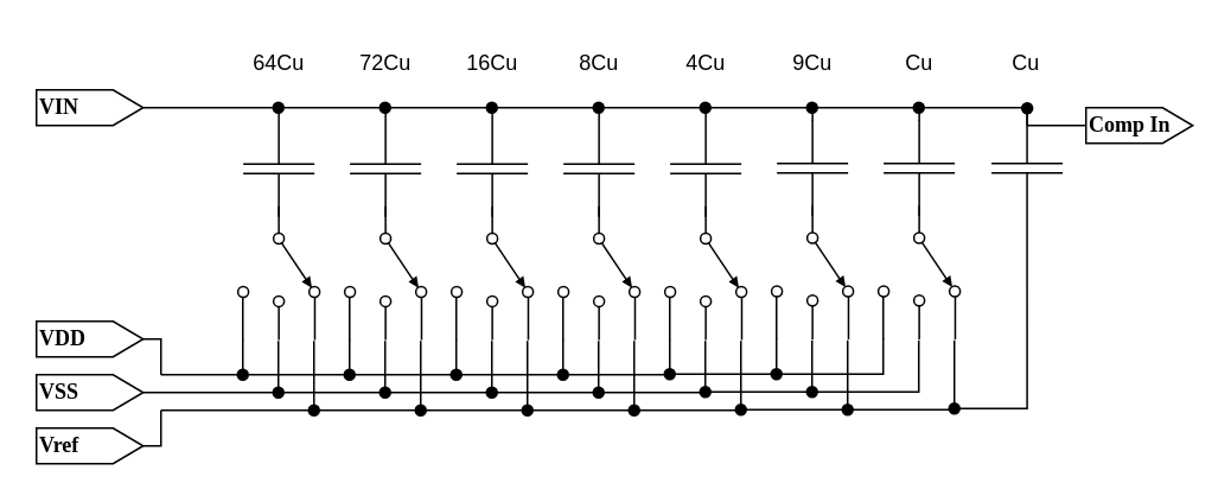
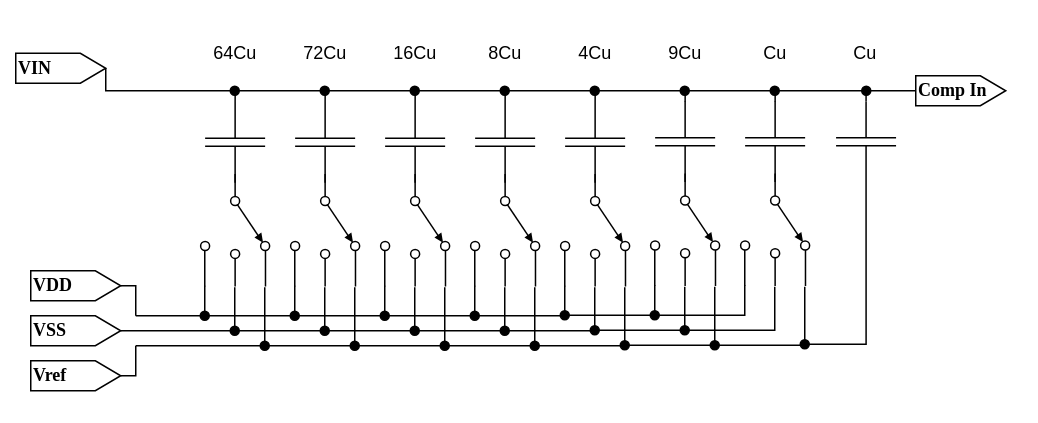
- <mxCell id="46" value="VIN" style="html=1;shadow=0;dashed=0;align=left;verticalAlign=middle;shape=mxgraph.arrows2.arrow;dy=0;dx=16.93;notch=0;fontFamily=Quicksand;fontSource=https%3A%2F%2Ffonts.googleapis.com%2Fcss%3Ffamily%3DQuicksand;fontSize=12;fontStyle=1" vertex="1" parent="1"><mxGeometry x="20" y="50" width="60" height="20" as="geometry" /></mxCell>
+ <mxCell id="46" value="VIN" style="html=1;shadow=0;dashed=0;align=left;verticalAlign=middle;shape=mxgraph.arrows2.arrow;dy=0;dx=16.93;notch=0;fontFamily=Quicksand;fontSource=https%3A%2F%2Ffonts.googleapis.com%2Fcss%3Ffamily%3DQuicksand;fontSize=12;fontStyle=1" vertex="1" parent="1"><mxGeometry x="10" y="35" width="60" height="20" as="geometry" /></mxCell>
- <mxCell id="54" value="Comp In" style="html=1;shadow=0;dashed=0;align=left;verticalAlign=middle;shape=mxgraph.arrows2.arrow;dy=0;dx=16.93;notch=0;fontFamily=Quicksand;fontSource=https%3A%2F%2Ffonts.googleapis.com%2Fcss%3Ffamily%3DQuicksand;fontSize=12;fontStyle=1" vertex="1" parent="1"><mxGeometry x="610" y="60" width="60" height="20" as="geometry" /></mxCell>
+ <mxCell id="54" value="Comp In" style="html=1;shadow=0;dashed=0;align=left;verticalAlign=middle;shape=mxgraph.arrows2.arrow;dy=0;dx=16.93;notch=0;fontFamily=Quicksand;fontSource=https%3A%2F%2Ffonts.googleapis.com%2Fcss%3Ffamily%3DQuicksand;fontSize=12;fontStyle=1" vertex="1" parent="1"><mxGeometry x="610" y="50" width="60" height="20" as="geometry" /></mxCell>
